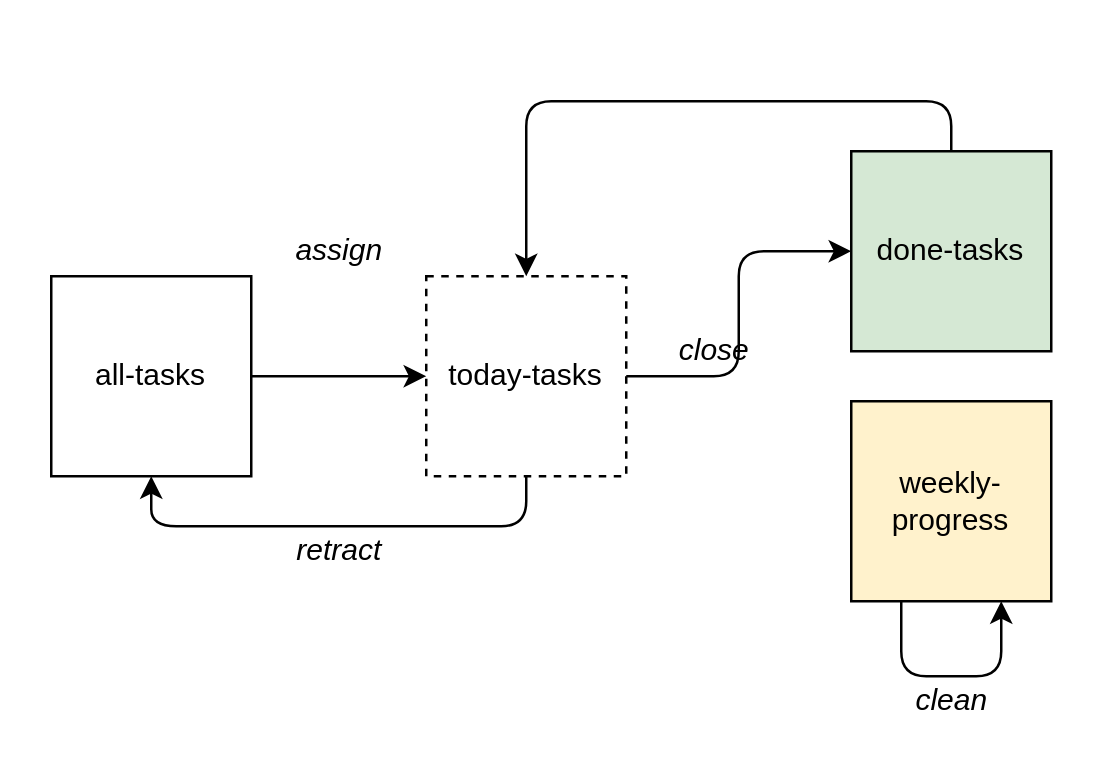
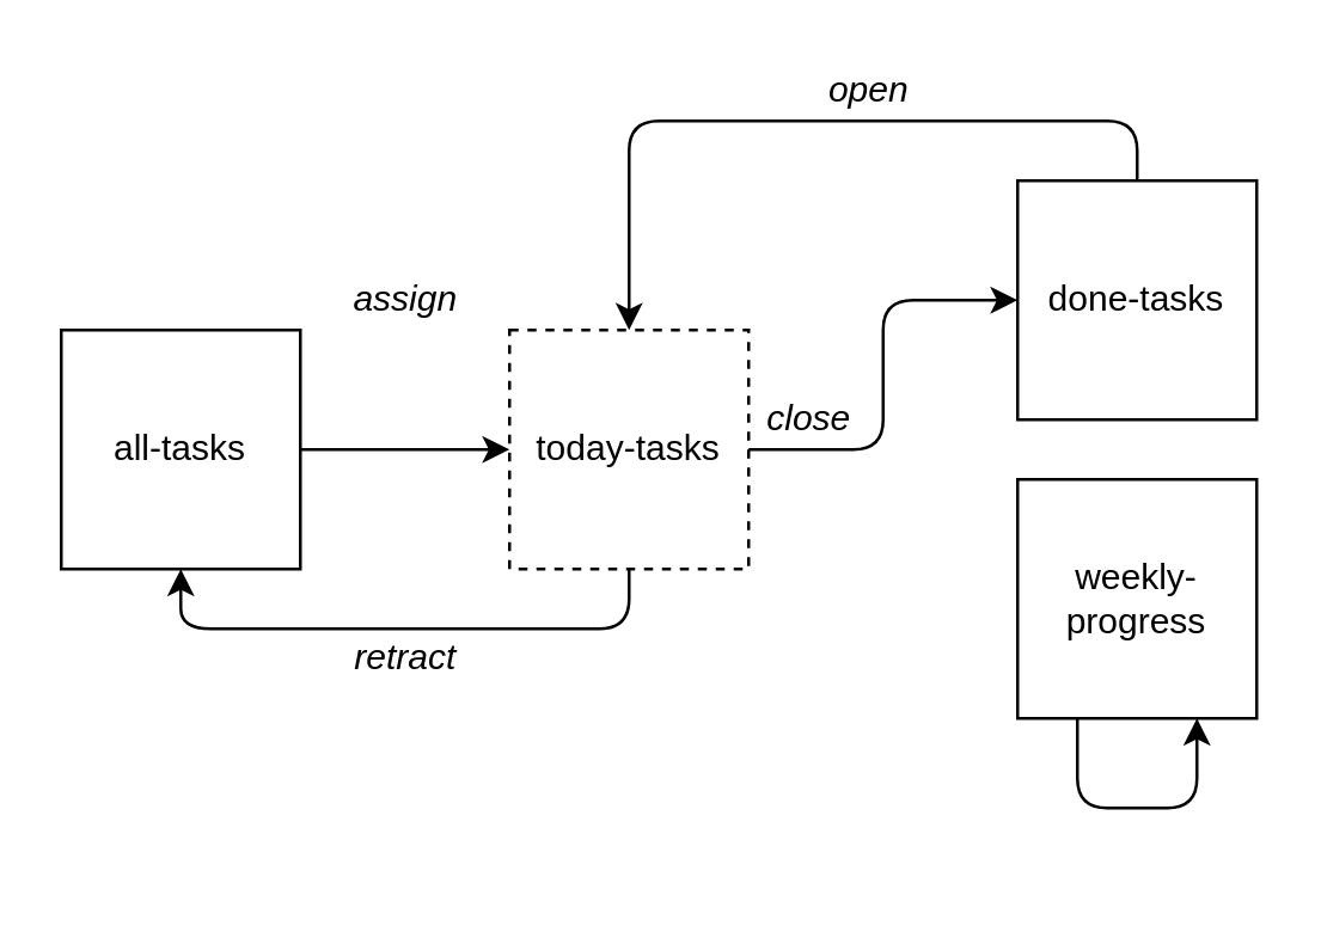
+ <mxCell id="11" value="&lt;i&gt;open&lt;/i&gt;" style="text;html=1;align=center;verticalAlign=middle;resizable=0;points=[];autosize=1;" vertex="1" parent="1"><mxGeometry x="270" y="20" width="40" height="20" as="geometry" /></mxCell>
- <mxCell id="4" value="done-tasks" style="whiteSpace=wrap;html=1;aspect=fixed;fillColor=#d5e8d4;" vertex="1" parent="1"><mxGeometry x="340" y="60" width="80" height="80" as="geometry" /></mxCell>
+ <mxCell id="4" value="done-tasks" style="whiteSpace=wrap;html=1;aspect=fixed;" vertex="1" parent="1"><mxGeometry x="340" y="60" width="80" height="80" as="geometry" /></mxCell>
- <mxCell id="9" value="&lt;i&gt;close&lt;/i&gt;" style="text;html=1;align=center;verticalAlign=middle;resizable=0;points=[];autosize=1;" vertex="1" parent="1"><mxGeometry x="265" y="130" width="40" height="20" as="geometry" /></mxCell>
+ <mxCell id="9" value="&lt;i&gt;close&lt;/i&gt;" style="text;html=1;align=center;verticalAlign=middle;resizable=0;points=[];autosize=1;" vertex="1" parent="1"><mxGeometry x="250" y="130" width="40" height="20" as="geometry" /></mxCell>
- <mxCell id="5" value="weekly-progress" style="whiteSpace=wrap;html=1;aspect=fixed;fillColor=#fff2cc;" vertex="1" parent="1"><mxGeometry x="340" y="160" width="80" height="80" as="geometry" /></mxCell>
+ <mxCell id="5" value="weekly-progress" style="whiteSpace=wrap;html=1;aspect=fixed;" vertex="1" parent="1"><mxGeometry x="340" y="160" width="80" height="80" as="geometry" /></mxCell>
- <mxCell id="15" value="&lt;i&gt;clean&lt;/i&gt;" style="text;html=1;align=center;verticalAlign=middle;resizable=0;points=[];autosize=1;" vertex="1" parent="1"><mxGeometry x="360" y="270" width="40" height="20" as="geometry" /></mxCell>
